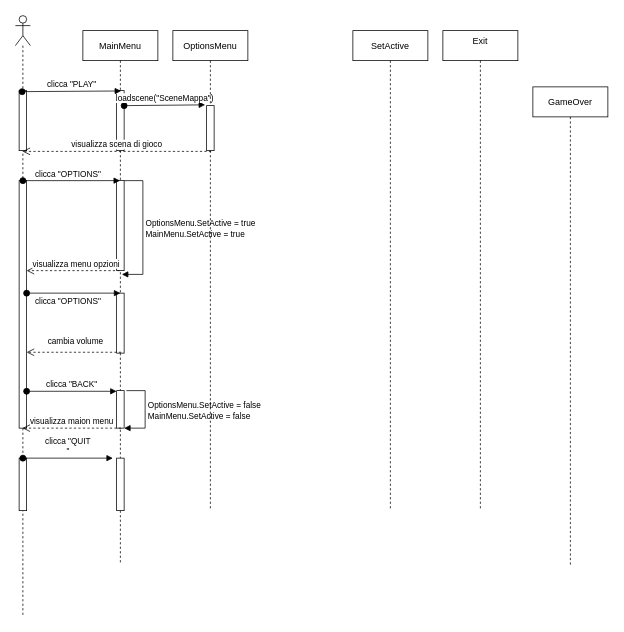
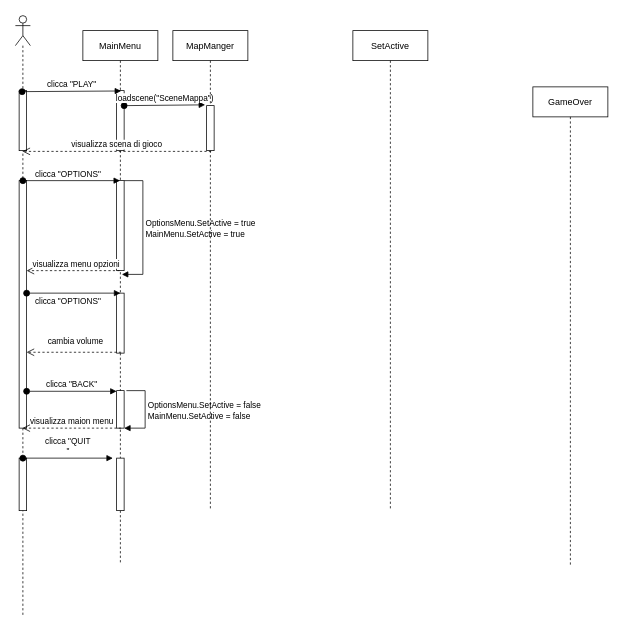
- <mxCell id="11" value="OptionsMenu" style="shape=umlLifeline;perimeter=lifelinePerimeter;container=1;collapsible=0;recursiveResize=0;rounded=0;shadow=0;strokeWidth=1;" parent="1" vertex="1"><mxGeometry x="230" y="40" width="100" height="640" as="geometry" /></mxCell>
+ <mxCell id="11" value="MapManger" style="shape=umlLifeline;perimeter=lifelinePerimeter;container=1;collapsible=0;recursiveResize=0;rounded=0;shadow=0;strokeWidth=1;" parent="1" vertex="1"><mxGeometry x="230" y="40" width="100" height="640" as="geometry" /></mxCell>
- <mxCell id="20" value="Exit&#10;" style="shape=umlLifeline;perimeter=lifelinePerimeter;container=1;collapsible=0;recursiveResize=0;rounded=0;shadow=0;strokeWidth=1;" vertex="1" parent="1"><mxGeometry x="590" y="40" width="100" height="640" as="geometry" /></mxCell>
